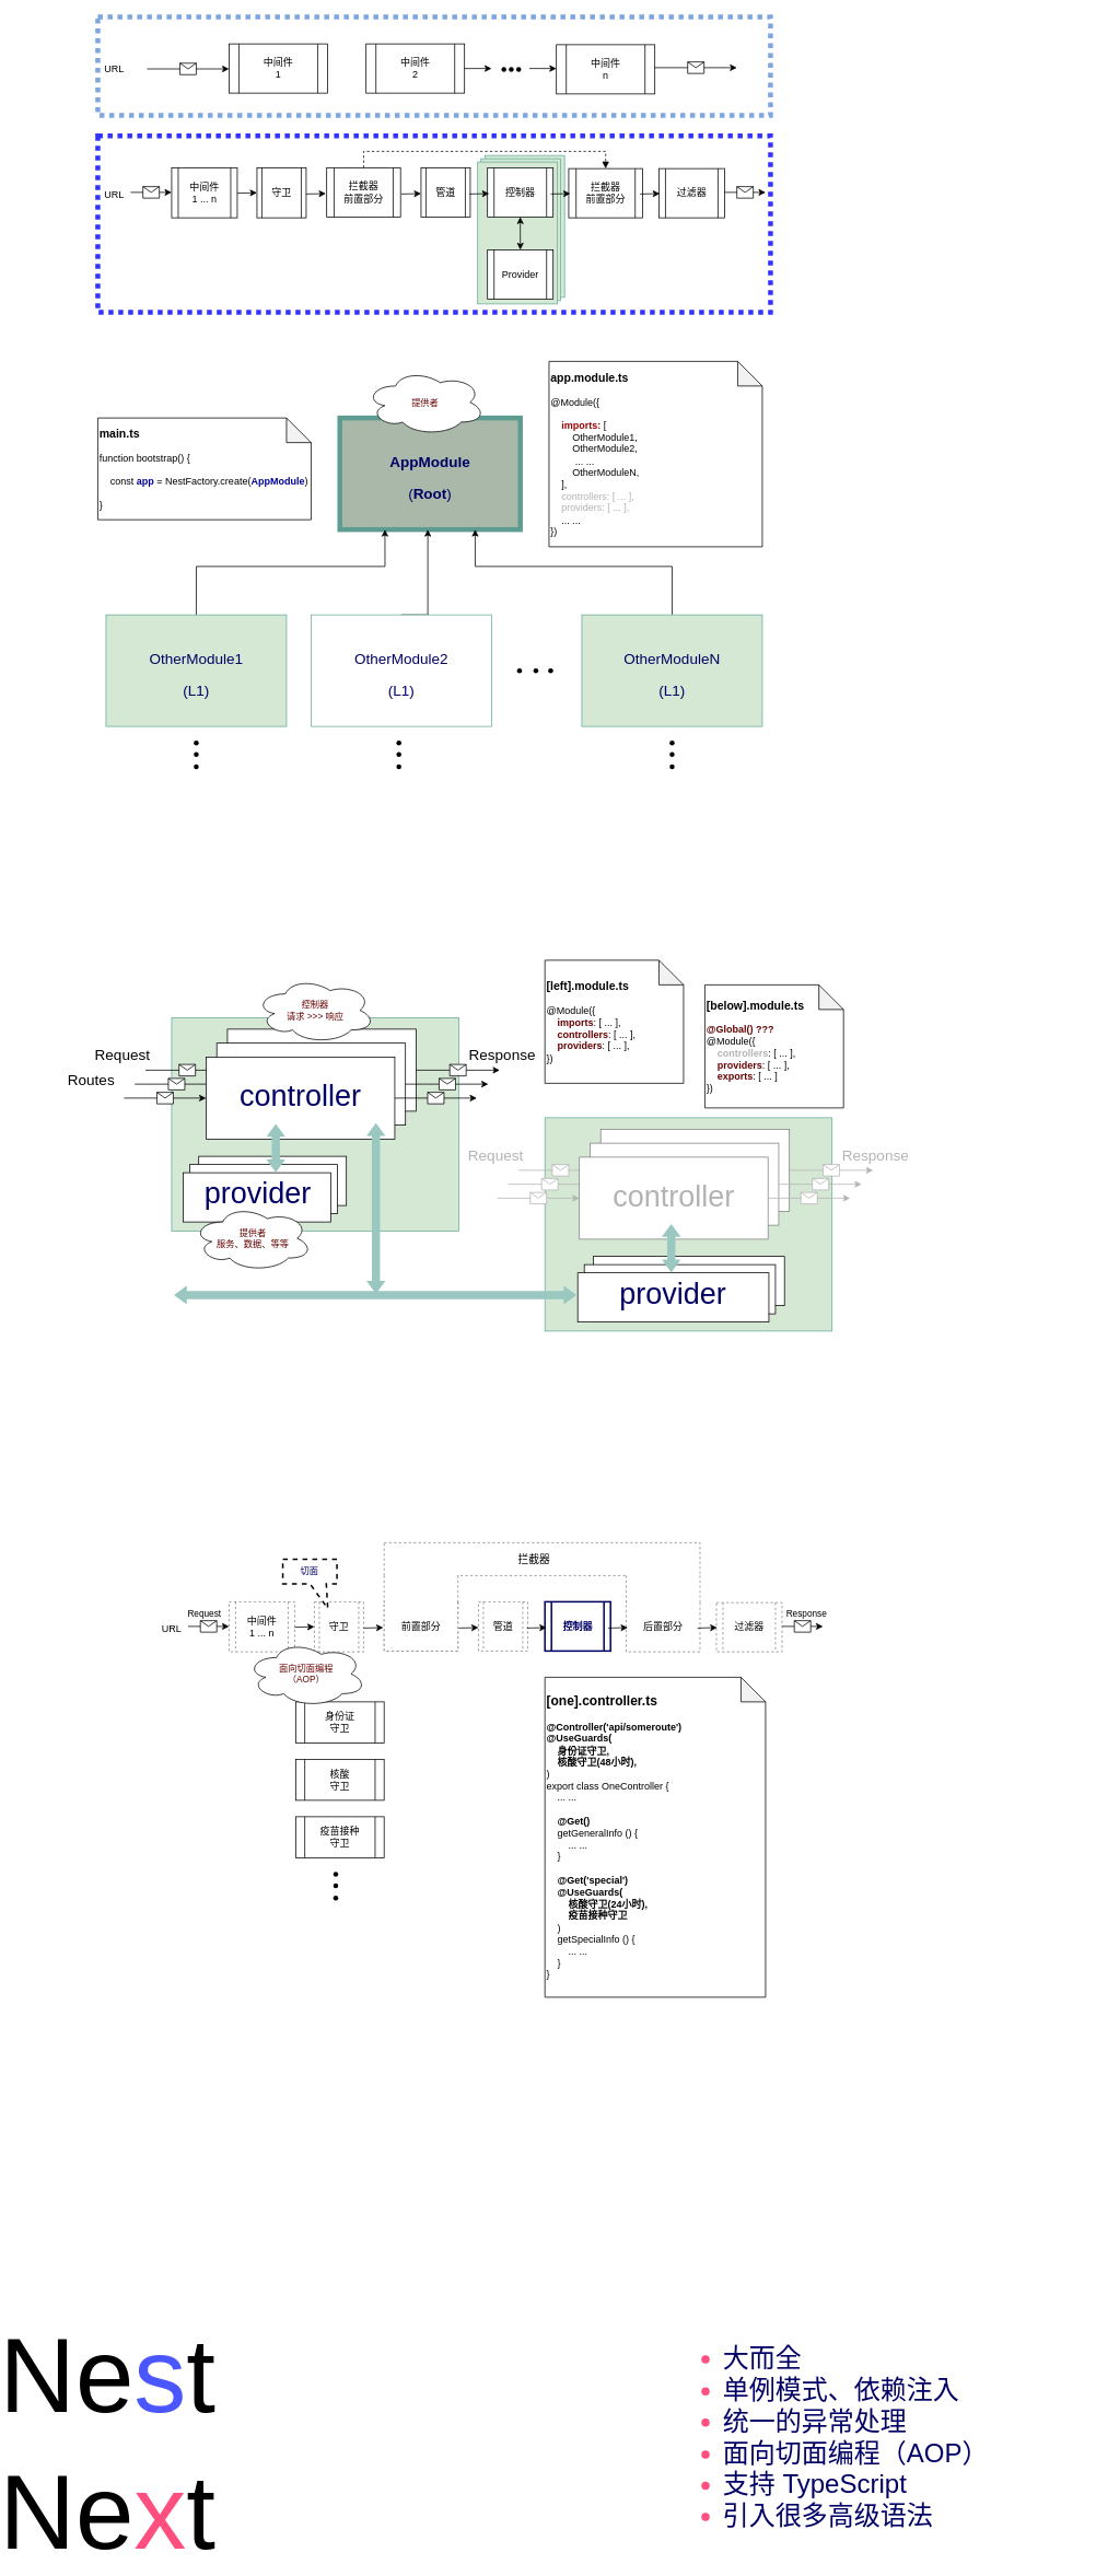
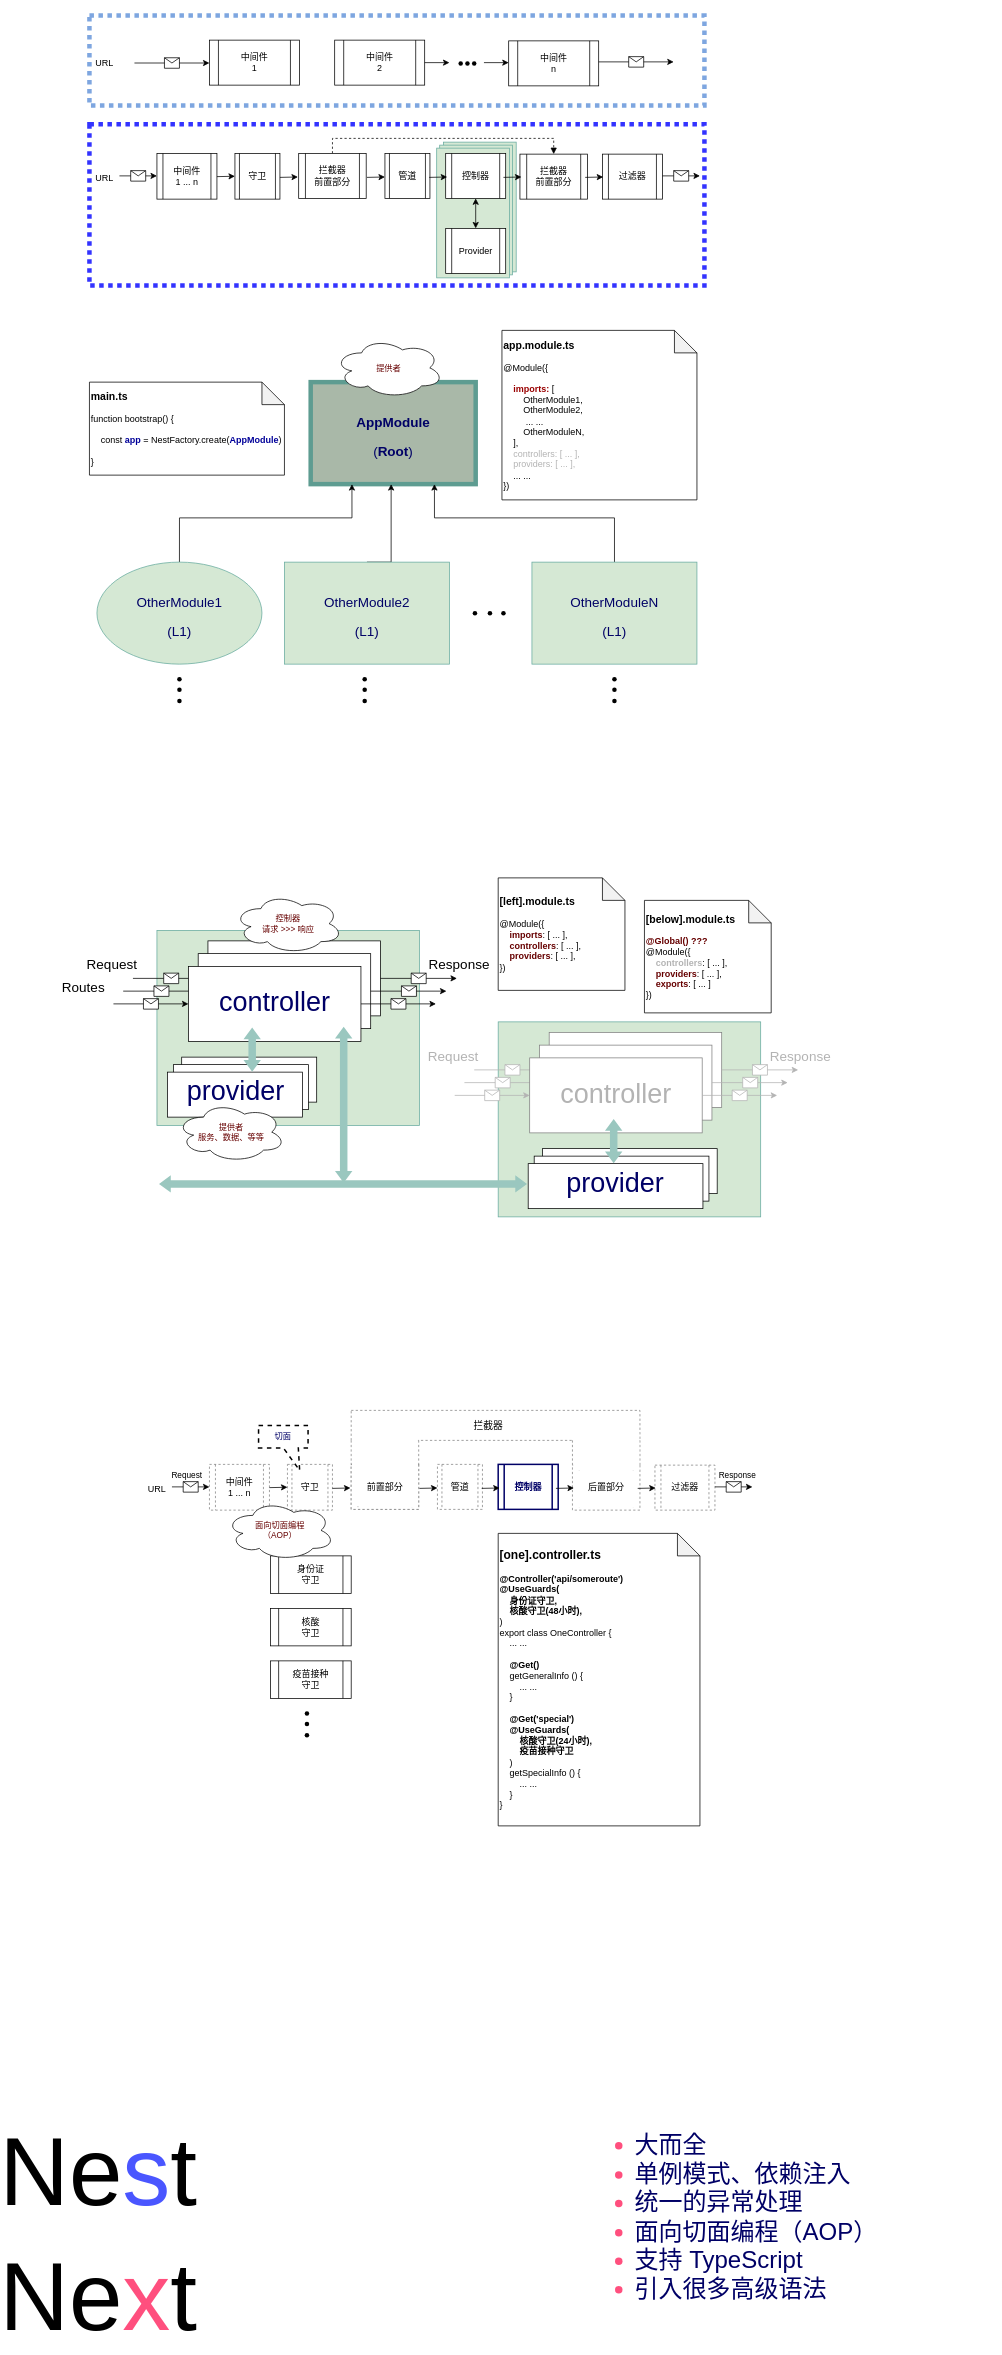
- <mxCell id="56" value="&lt;font style=&quot;font-size: 18px&quot;&gt;OtherModule1&lt;br&gt;(L1)&lt;/font&gt;" style="rounded=0;whiteSpace=wrap;html=1;fontSize=32;fontColor=#000066;strokeColor=#67AB9F;strokeWidth=1;fillColor=#D5E8D4;shadow=0;sketch=0;glass=0;" vertex="1" parent="1"><mxGeometry x="67.75" y="749" width="220" height="136" as="geometry" /></mxCell>
+ <mxCell id="56" value="&lt;font style=&quot;font-size: 18px&quot;&gt;OtherModule1&lt;br&gt;(L1)&lt;/font&gt;" style="ellipse;whiteSpace=wrap;html=1;fontSize=32;fontColor=#000066;strokeColor=#67AB9F;strokeWidth=1;fillColor=#D5E8D4;shadow=0;sketch=0;glass=0;" vertex="1" parent="1"><mxGeometry x="67.75" y="749" width="220" height="136" as="geometry" /></mxCell>
- <mxCell id="58" value="&lt;font style=&quot;font-size: 18px&quot;&gt;OtherModule2&lt;br&gt;(L1)&lt;/font&gt;" style="rounded=0;whiteSpace=wrap;html=1;fontSize=32;fontColor=#000066;strokeColor=#67AB9F;strokeWidth=1;fillColor=#ffffff;shadow=0;sketch=0;glass=0;" vertex="1" parent="1"><mxGeometry x="317.75" y="749" width="220" height="136" as="geometry" /></mxCell>
+ <mxCell id="58" value="&lt;font style=&quot;font-size: 18px&quot;&gt;OtherModule2&lt;br&gt;(L1)&lt;/font&gt;" style="rounded=0;whiteSpace=wrap;html=1;fontSize=32;fontColor=#000066;strokeColor=#67AB9F;strokeWidth=1;fillColor=#D5E8D4;shadow=0;sketch=0;glass=0;" vertex="1" parent="1"><mxGeometry x="317.75" y="749" width="220" height="136" as="geometry" /></mxCell>
- <mxCell id="51" value="&lt;ul&gt;&lt;li&gt;&lt;font color=&quot;#000066&quot;&gt;大而全&lt;/font&gt;&lt;/li&gt;&lt;li&gt;&lt;font color=&quot;#000066&quot;&gt;单例模式、依赖注入&lt;/font&gt;&lt;/li&gt;&lt;li&gt;&lt;font color=&quot;#000066&quot;&gt;统一的异常处理&lt;/font&gt;&lt;/li&gt;&lt;li&gt;&lt;font color=&quot;#000066&quot;&gt;面向切面编程（AOP）&lt;/font&gt;&lt;/li&gt;&lt;li&gt;&lt;font color=&quot;#000066&quot;&gt;支持 TypeScript&lt;/font&gt;&lt;/li&gt;&lt;li&gt;&lt;font color=&quot;#000066&quot;&gt;引入很多高级语法&lt;/font&gt;&lt;/li&gt;&lt;/ul&gt;" style="text;html=1;strokeColor=none;fillColor=none;align=left;verticalAlign=middle;whiteSpace=wrap;rounded=0;fontSize=32;fontColor=#FF4F7E;" parent="1" vertex="1"><mxGeometry x="777.75" y="2840" width="475" height="260" as="geometry" /></mxCell>
+ <mxCell id="51" value="&lt;ul&gt;&lt;li&gt;&lt;font color=&quot;#000066&quot;&gt;大而全&lt;/font&gt;&lt;/li&gt;&lt;li&gt;&lt;font color=&quot;#000066&quot;&gt;单例模式、依赖注入&lt;/font&gt;&lt;/li&gt;&lt;li&gt;&lt;font color=&quot;#000066&quot;&gt;统一的异常处理&lt;/font&gt;&lt;/li&gt;&lt;li&gt;&lt;font color=&quot;#000066&quot;&gt;面向切面编程（AOP）&lt;/font&gt;&lt;/li&gt;&lt;li&gt;&lt;font color=&quot;#000066&quot;&gt;支持 TypeScript&lt;/font&gt;&lt;/li&gt;&lt;li&gt;&lt;font color=&quot;#000066&quot;&gt;引入很多高级语法&lt;/font&gt;&lt;/li&gt;&lt;/ul&gt;" style="text;html=1;strokeColor=none;fillColor=none;align=left;verticalAlign=middle;whiteSpace=wrap;rounded=0;fontSize=32;fontColor=#FF4F7E;" parent="1" vertex="1"><mxGeometry x="742.75" y="2825" width="475" height="260" as="geometry" /></mxCell>
